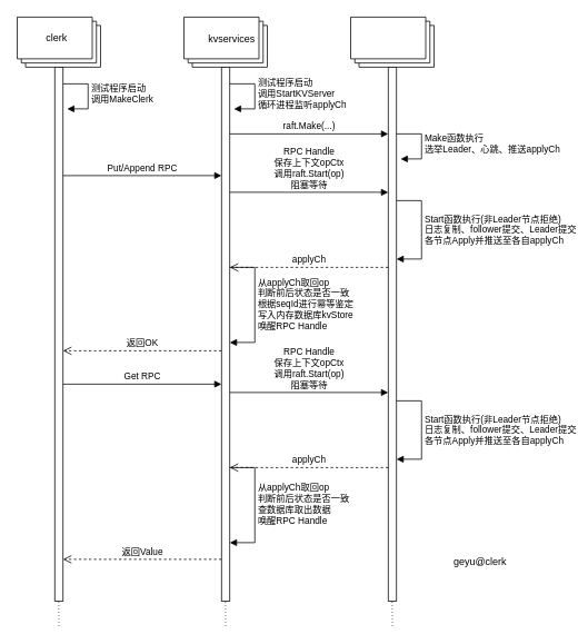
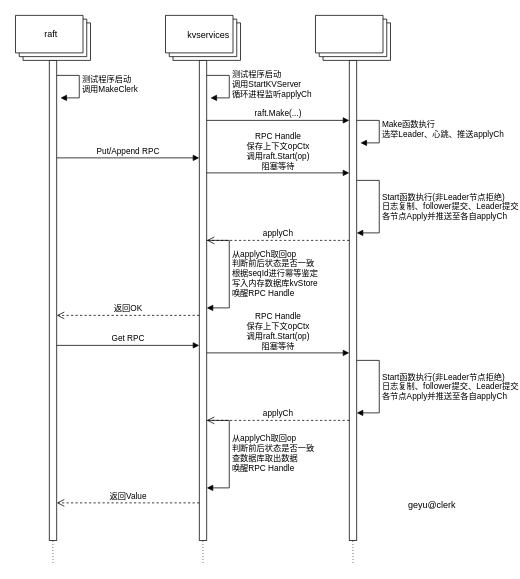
- <mxCell id="8" value="clerk" style="text;html=1;align=center;verticalAlign=middle;resizable=0;points=[];autosize=1;strokeColor=none;fillColor=none;" vertex="1" parent="1"><mxGeometry x="42" y="30" width="50" height="30" as="geometry" /></mxCell>
+ <mxCell id="8" value="raft" style="text;html=1;align=center;verticalAlign=middle;resizable=0;points=[];autosize=1;strokeColor=none;fillColor=none;" vertex="1" parent="1"><mxGeometry x="42" y="30" width="50" height="30" as="geometry" /></mxCell>
